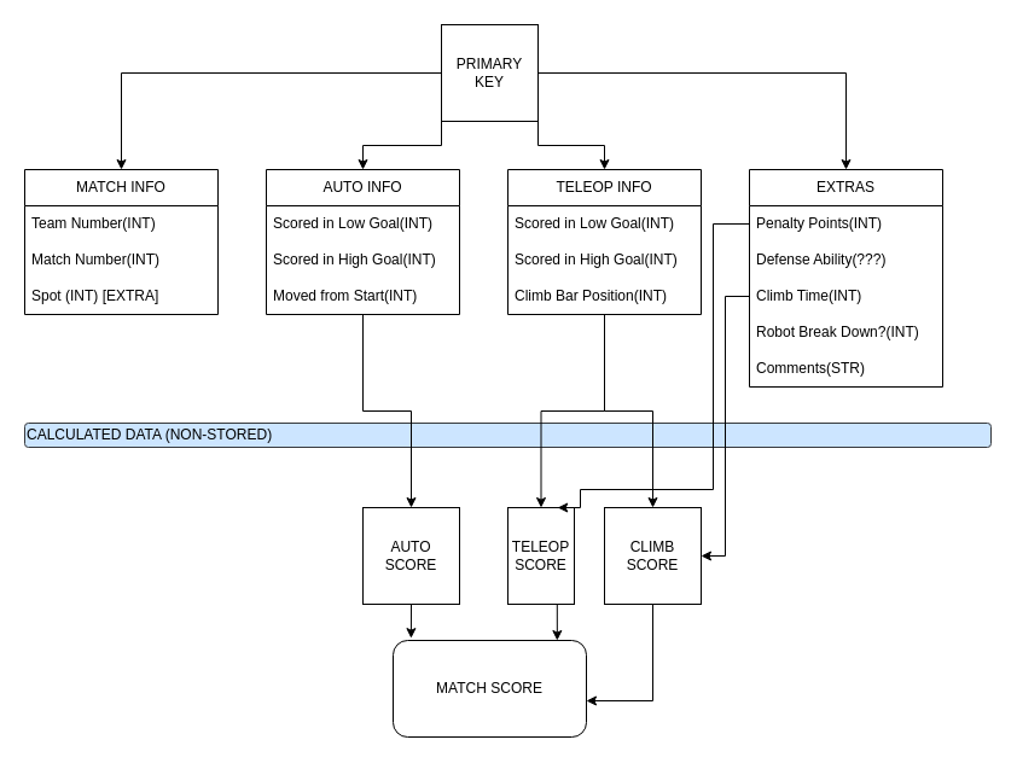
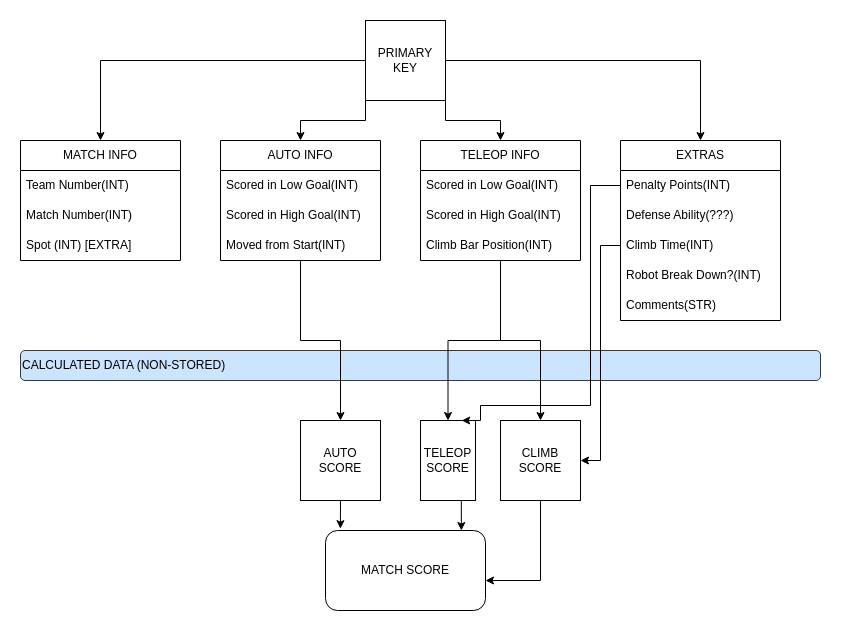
- <mxCell id="2" value="CALCULATED DATA (NON-STORED)" style="rounded=1;whiteSpace=wrap;html=1;fillColor=#cce5ff;strokeColor=#36393d;align=left;" vertex="1" parent="1"><mxGeometry x="20" y="350" width="800" height="20" as="geometry" /></mxCell>
+ <mxCell id="2" value="CALCULATED DATA (NON-STORED)" style="rounded=1;whiteSpace=wrap;html=1;fillColor=#cce5ff;strokeColor=#36393d;align=left;" vertex="1" parent="1"><mxGeometry x="20" y="350" width="800" height="30" as="geometry" /></mxCell>
